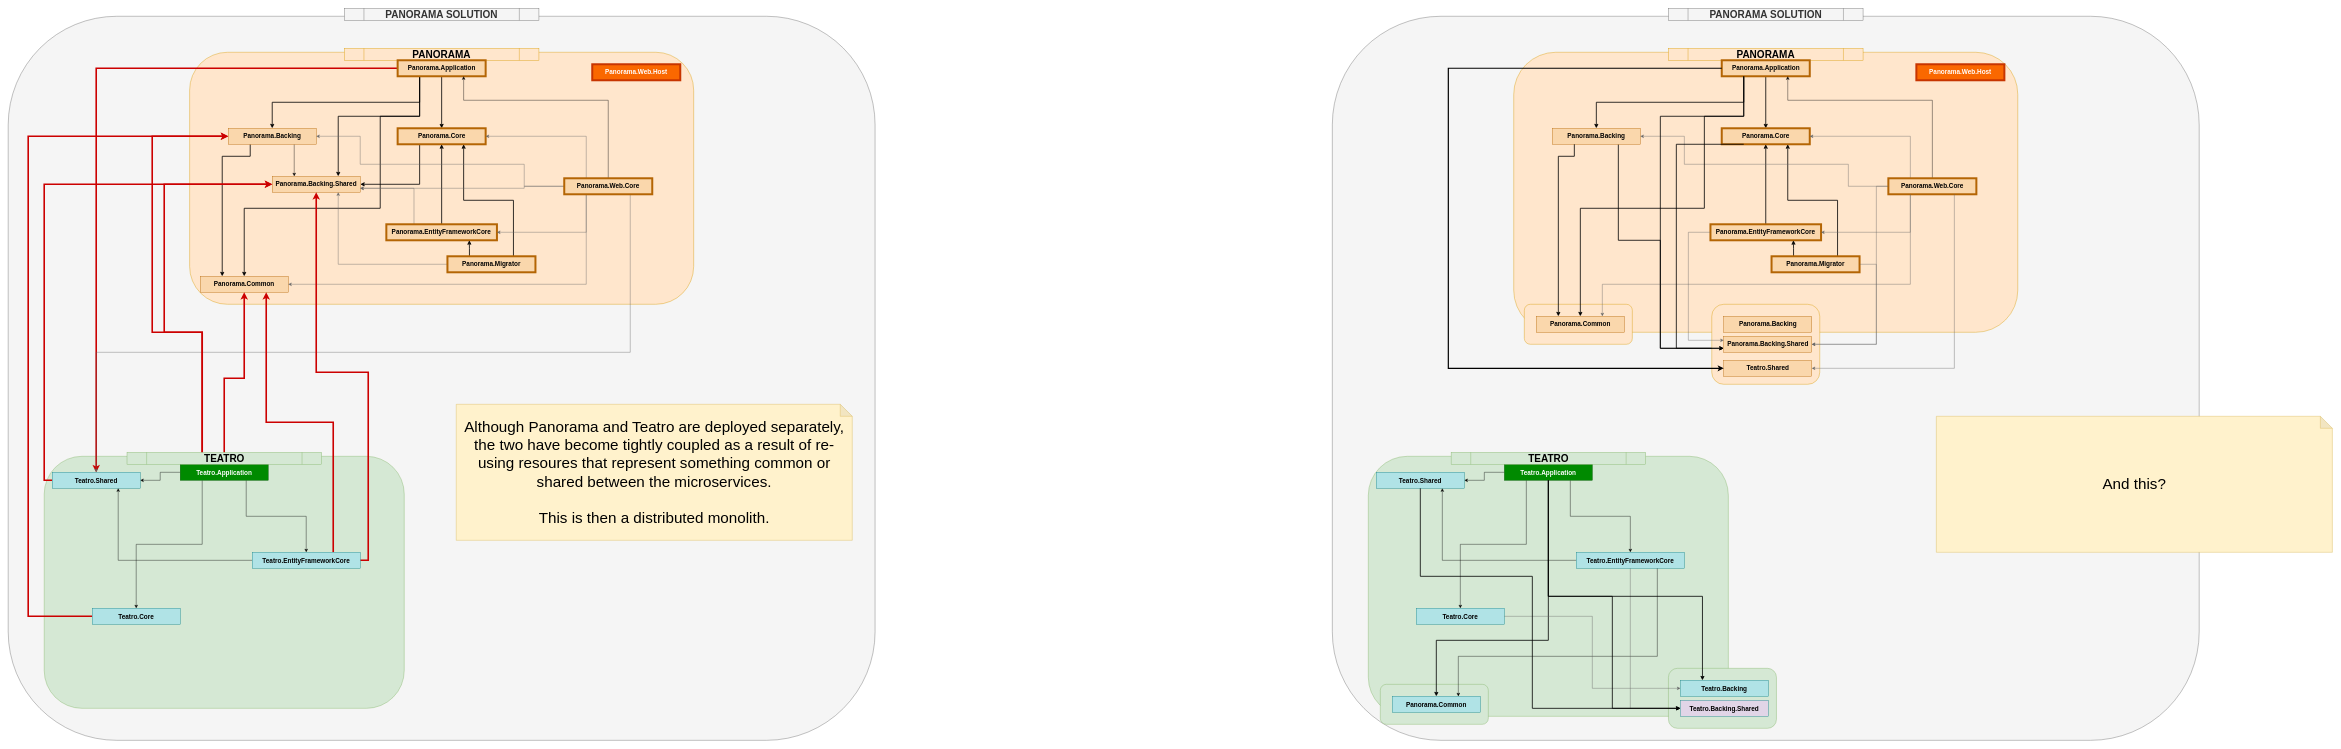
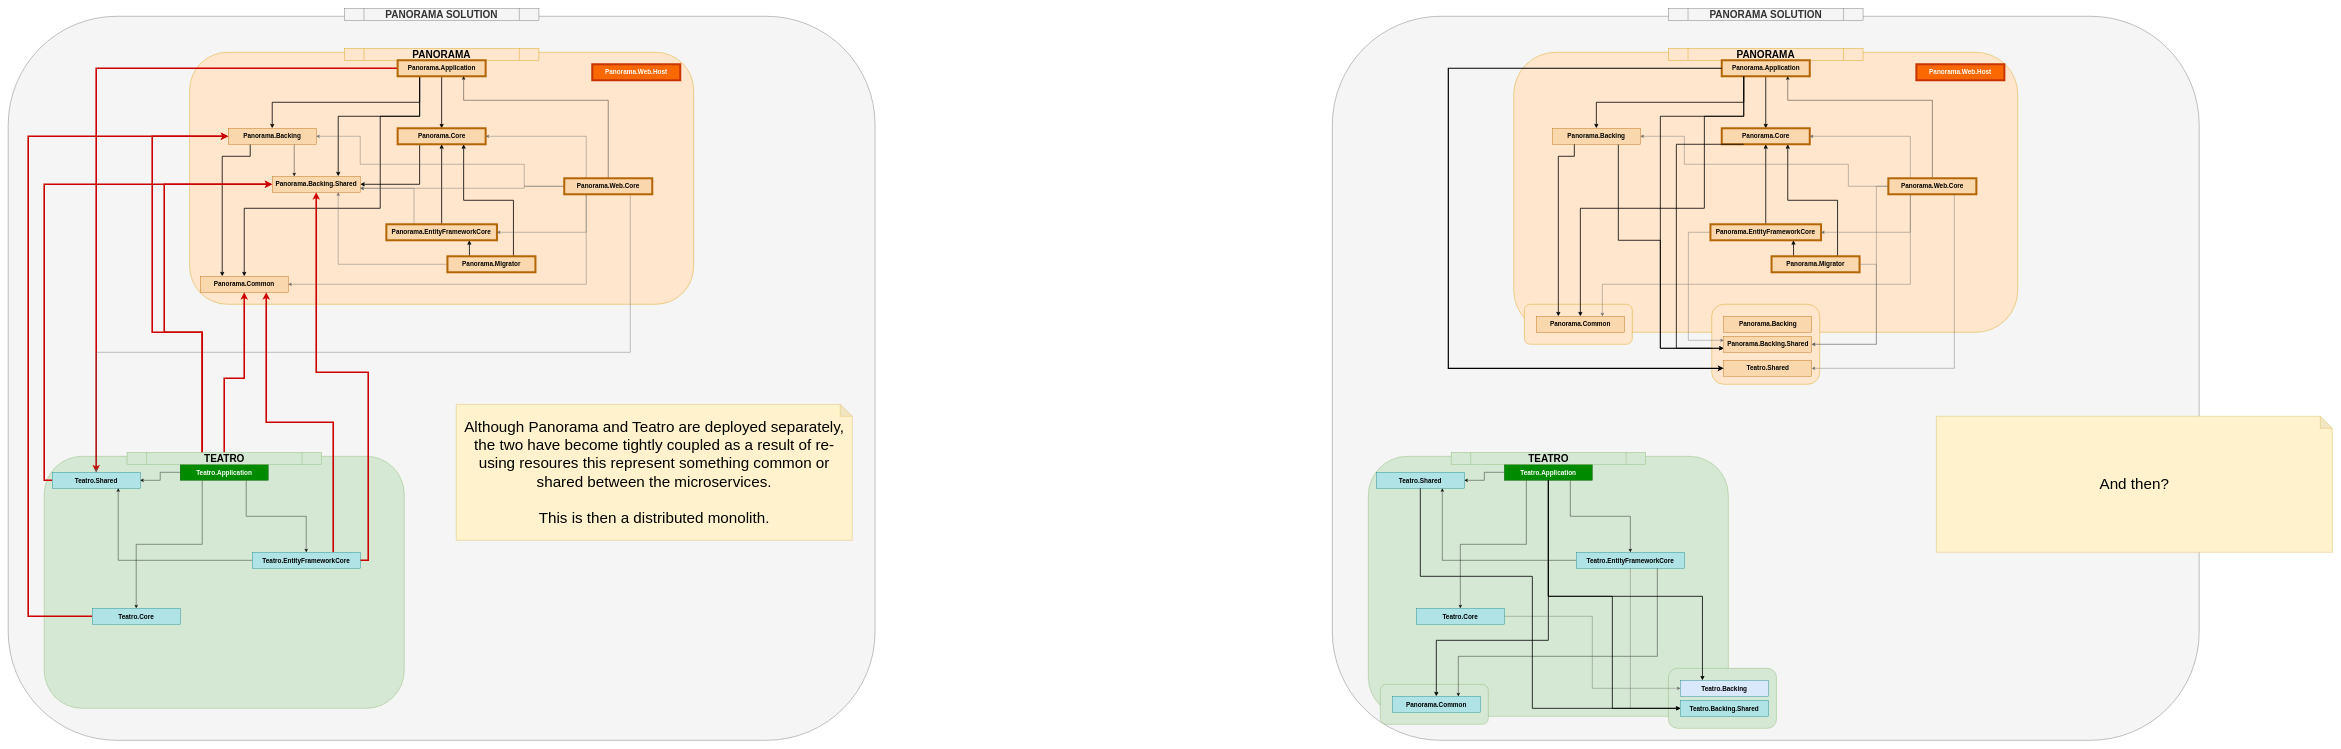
- <mxCell id="52" value="Although Panorama and Teatro are deployed separately, the two have become tightly coupled as a result of re-using resoures that represent something common or shared between the microservices.&lt;div&gt;&lt;br&gt;&lt;/div&gt;&lt;div&gt;This is then a distributed monolith.&lt;/div&gt;" style="shape=note;whiteSpace=wrap;html=1;backgroundOutline=1;darkOpacity=0.05;fontSize=38;fillColor=#fff2cc;strokeColor=#d6b656;" vertex="1" parent="1"><mxGeometry x="1140" y="1010" width="990" height="340" as="geometry" /></mxCell>
+ <mxCell id="52" value="Although Panorama and Teatro are deployed separately, the two have become tightly coupled as a result of re-using resoures this represent something common or shared between the microservices.&lt;div&gt;&lt;br&gt;&lt;/div&gt;&lt;div&gt;This is then a distributed monolith.&lt;/div&gt;" style="shape=note;whiteSpace=wrap;html=1;backgroundOutline=1;darkOpacity=0.05;fontSize=38;fillColor=#fff2cc;strokeColor=#d6b656;" vertex="1" parent="1"><mxGeometry x="1140" y="1010" width="990" height="340" as="geometry" /></mxCell>
- <mxCell id="84" value="And this?" style="shape=note;whiteSpace=wrap;html=1;backgroundOutline=1;darkOpacity=0.05;fontSize=38;fillColor=#fff2cc;strokeColor=#d6b656;" vertex="1" parent="1"><mxGeometry x="4840" y="1040" width="990" height="340" as="geometry" /></mxCell>
+ <mxCell id="84" value="And then?" style="shape=note;whiteSpace=wrap;html=1;backgroundOutline=1;darkOpacity=0.05;fontSize=38;fillColor=#fff2cc;strokeColor=#d6b656;" vertex="1" parent="1"><mxGeometry x="4840" y="1040" width="990" height="340" as="geometry" /></mxCell>
- <mxCell id="99" value="Teatro.Backing" style="rounded=0;whiteSpace=wrap;html=1;fillColor=#b0e3e6;strokeColor=#0e8088;fontSize=16;fontStyle=1" vertex="1" parent="1"><mxGeometry x="4200.26" y="1700" width="220" height="40" as="geometry" /></mxCell>
+ <mxCell id="99" value="Teatro.Backing" style="rounded=0;whiteSpace=wrap;html=1;fillColor=#dae8fc;strokeColor=#0e8088;fontSize=16;fontStyle=1;" vertex="1" parent="1"><mxGeometry x="4200.26" y="1700" width="220" height="40" as="geometry" /></mxCell>
- <mxCell id="100" value="Teatro.Backing.Shared" style="rounded=0;whiteSpace=wrap;html=1;fillColor=#e1d5e7;strokeColor=#0e8088;fontSize=16;fontStyle=1;" vertex="1" parent="1"><mxGeometry x="4200.26" y="1750" width="220" height="40" as="geometry" /></mxCell>
+ <mxCell id="100" value="Teatro.Backing.Shared" style="rounded=0;whiteSpace=wrap;html=1;fillColor=#b0e3e6;strokeColor=#0e8088;fontSize=16;fontStyle=1" vertex="1" parent="1"><mxGeometry x="4200.26" y="1750" width="220" height="40" as="geometry" /></mxCell>
